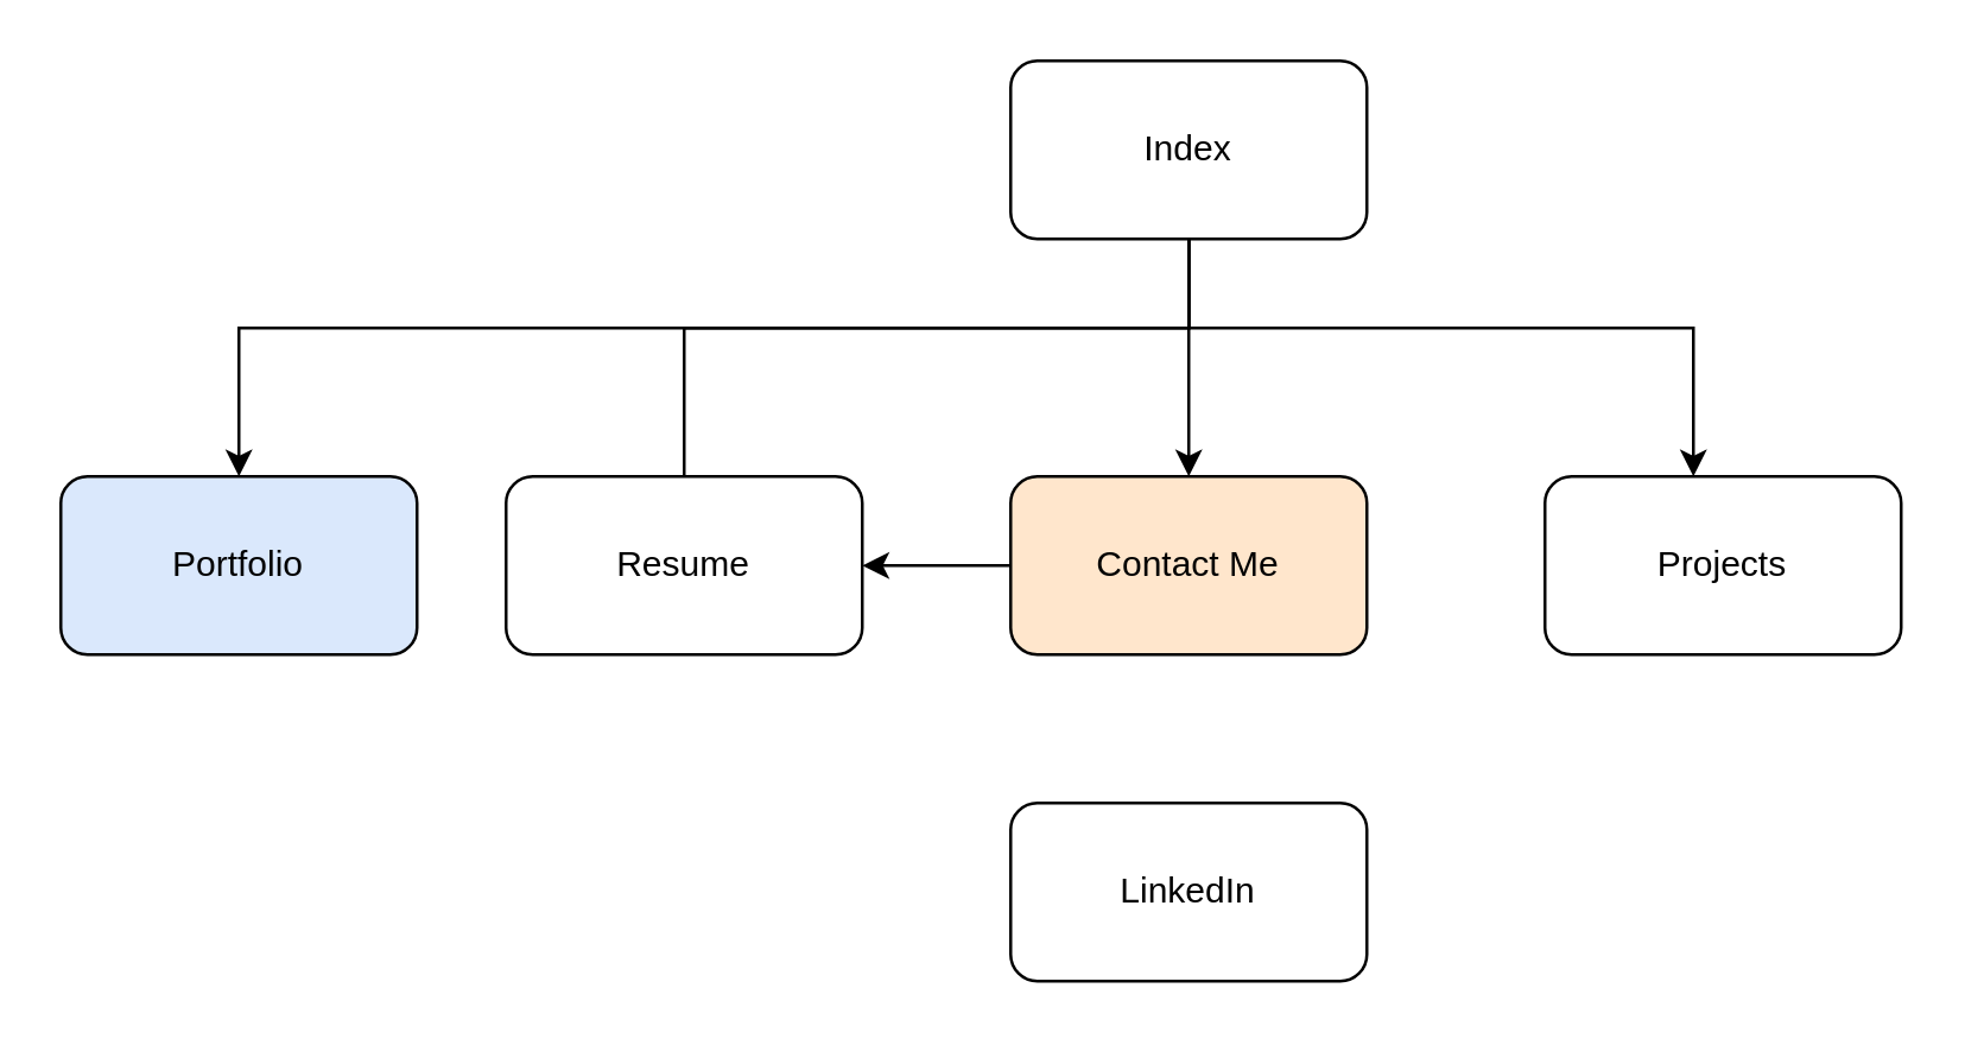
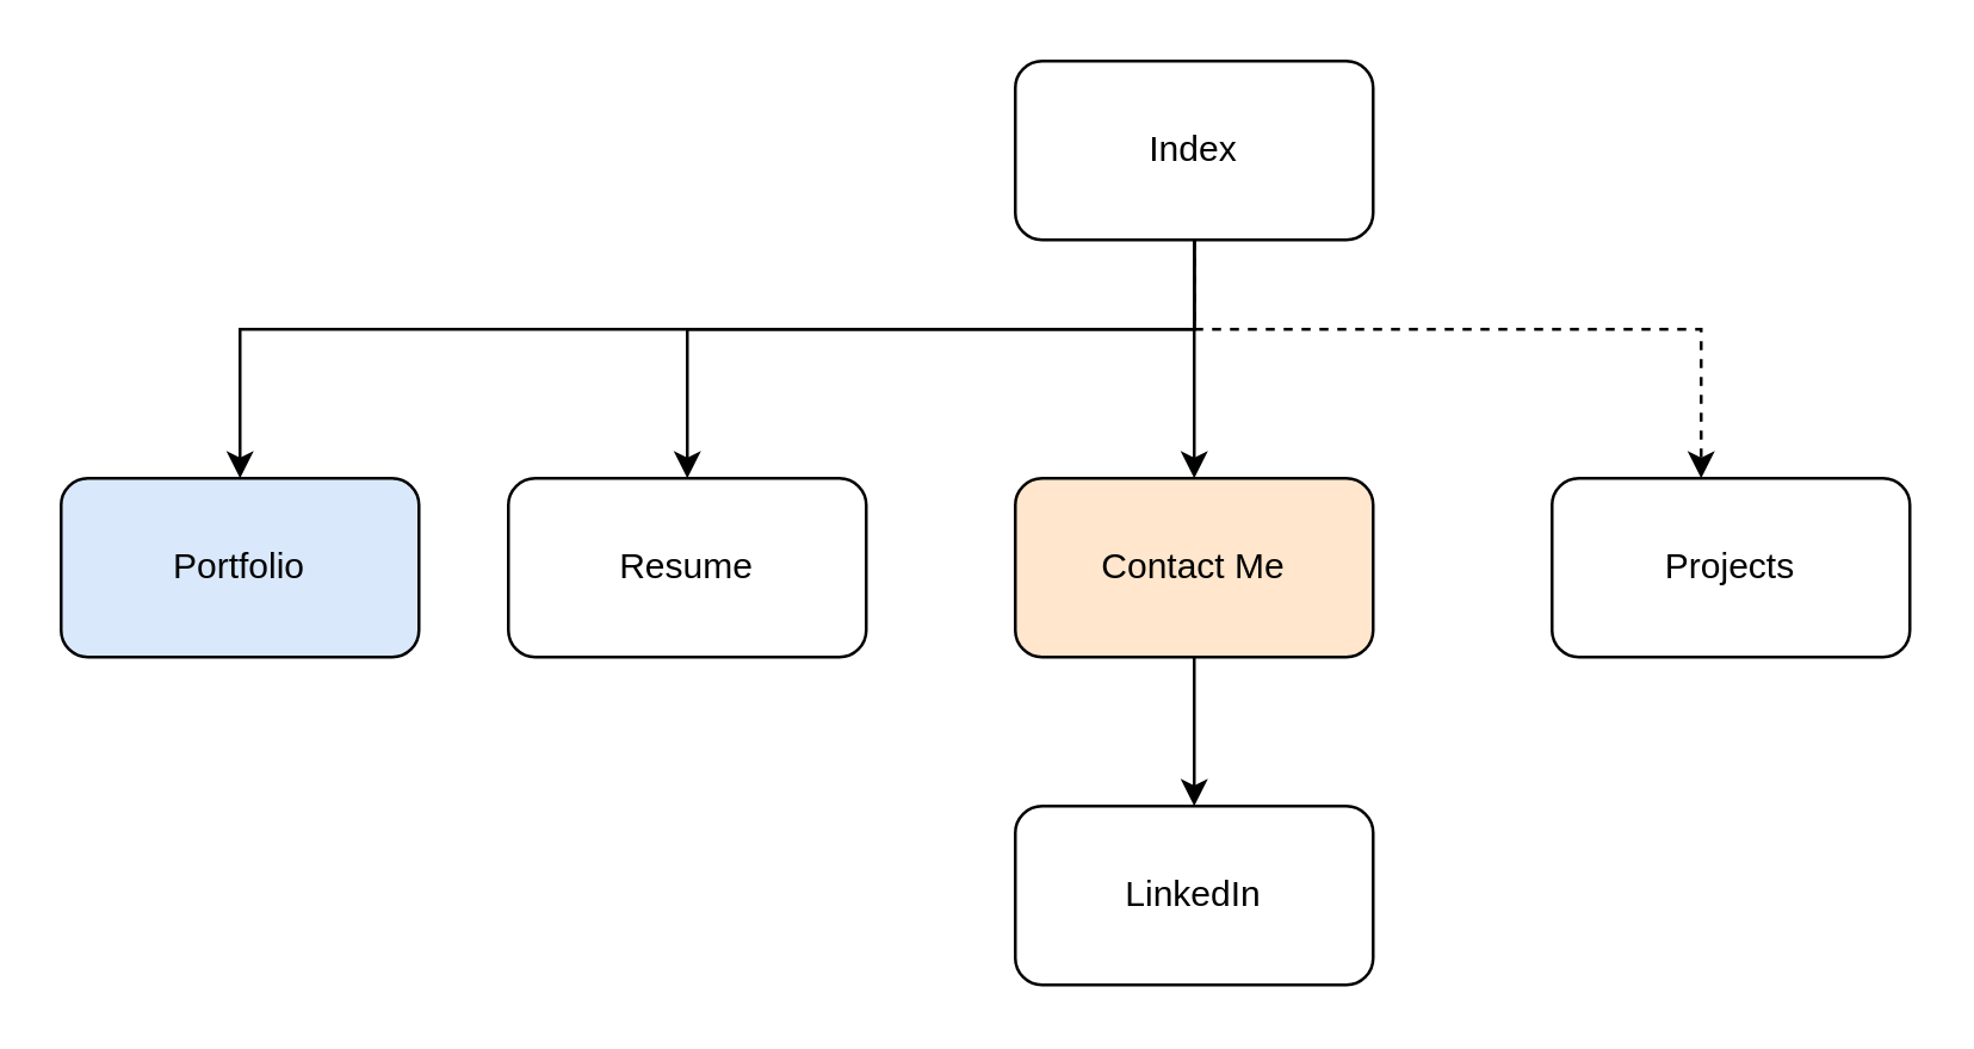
- <mxCell id="5" style="edgeStyle=orthogonalEdgeStyle;rounded=0;orthogonalLoop=1;jettySize=auto;html=1;" edge="1" parent="1" source="6" target="11"><mxGeometry relative="1" as="geometry"><Array as="points"><mxPoint x="400" y="110" /><mxPoint x="570" y="110" /></Array></mxGeometry></mxCell>
+ <mxCell id="5" style="edgeStyle=orthogonalEdgeStyle;rounded=0;orthogonalLoop=1;jettySize=auto;html=1;dashed=1;" edge="1" parent="1" source="6" target="11"><mxGeometry relative="1" as="geometry"><Array as="points"><mxPoint x="400" y="110" /><mxPoint x="570" y="110" /></Array></mxGeometry></mxCell>
- <mxCell id="3" style="edgeStyle=orthogonalEdgeStyle;rounded=0;orthogonalLoop=1;jettySize=auto;html=1;endArrow=none;" edge="1" parent="1" source="6" target="8"><mxGeometry relative="1" as="geometry"><Array as="points"><mxPoint x="400" y="110" /><mxPoint x="230" y="110" /></Array></mxGeometry></mxCell>
+ <mxCell id="3" style="edgeStyle=orthogonalEdgeStyle;rounded=0;orthogonalLoop=1;jettySize=auto;html=1;" edge="1" parent="1" source="6" target="8"><mxGeometry relative="1" as="geometry"><Array as="points"><mxPoint x="400" y="110" /><mxPoint x="230" y="110" /></Array></mxGeometry></mxCell>
- <mxCell id="9" style="edgeStyle=orthogonalEdgeStyle;rounded=0;orthogonalLoop=1;jettySize=auto;html=1;" edge="1" parent="1" source="10" target="8"><mxGeometry relative="1" as="geometry" /></mxCell>
+ <mxCell id="9" style="edgeStyle=orthogonalEdgeStyle;rounded=0;orthogonalLoop=1;jettySize=auto;html=1;entryX=0.5;entryY=0;entryDx=0;entryDy=0;" edge="1" parent="1" source="10" target="12"><mxGeometry relative="1" as="geometry" /></mxCell>
